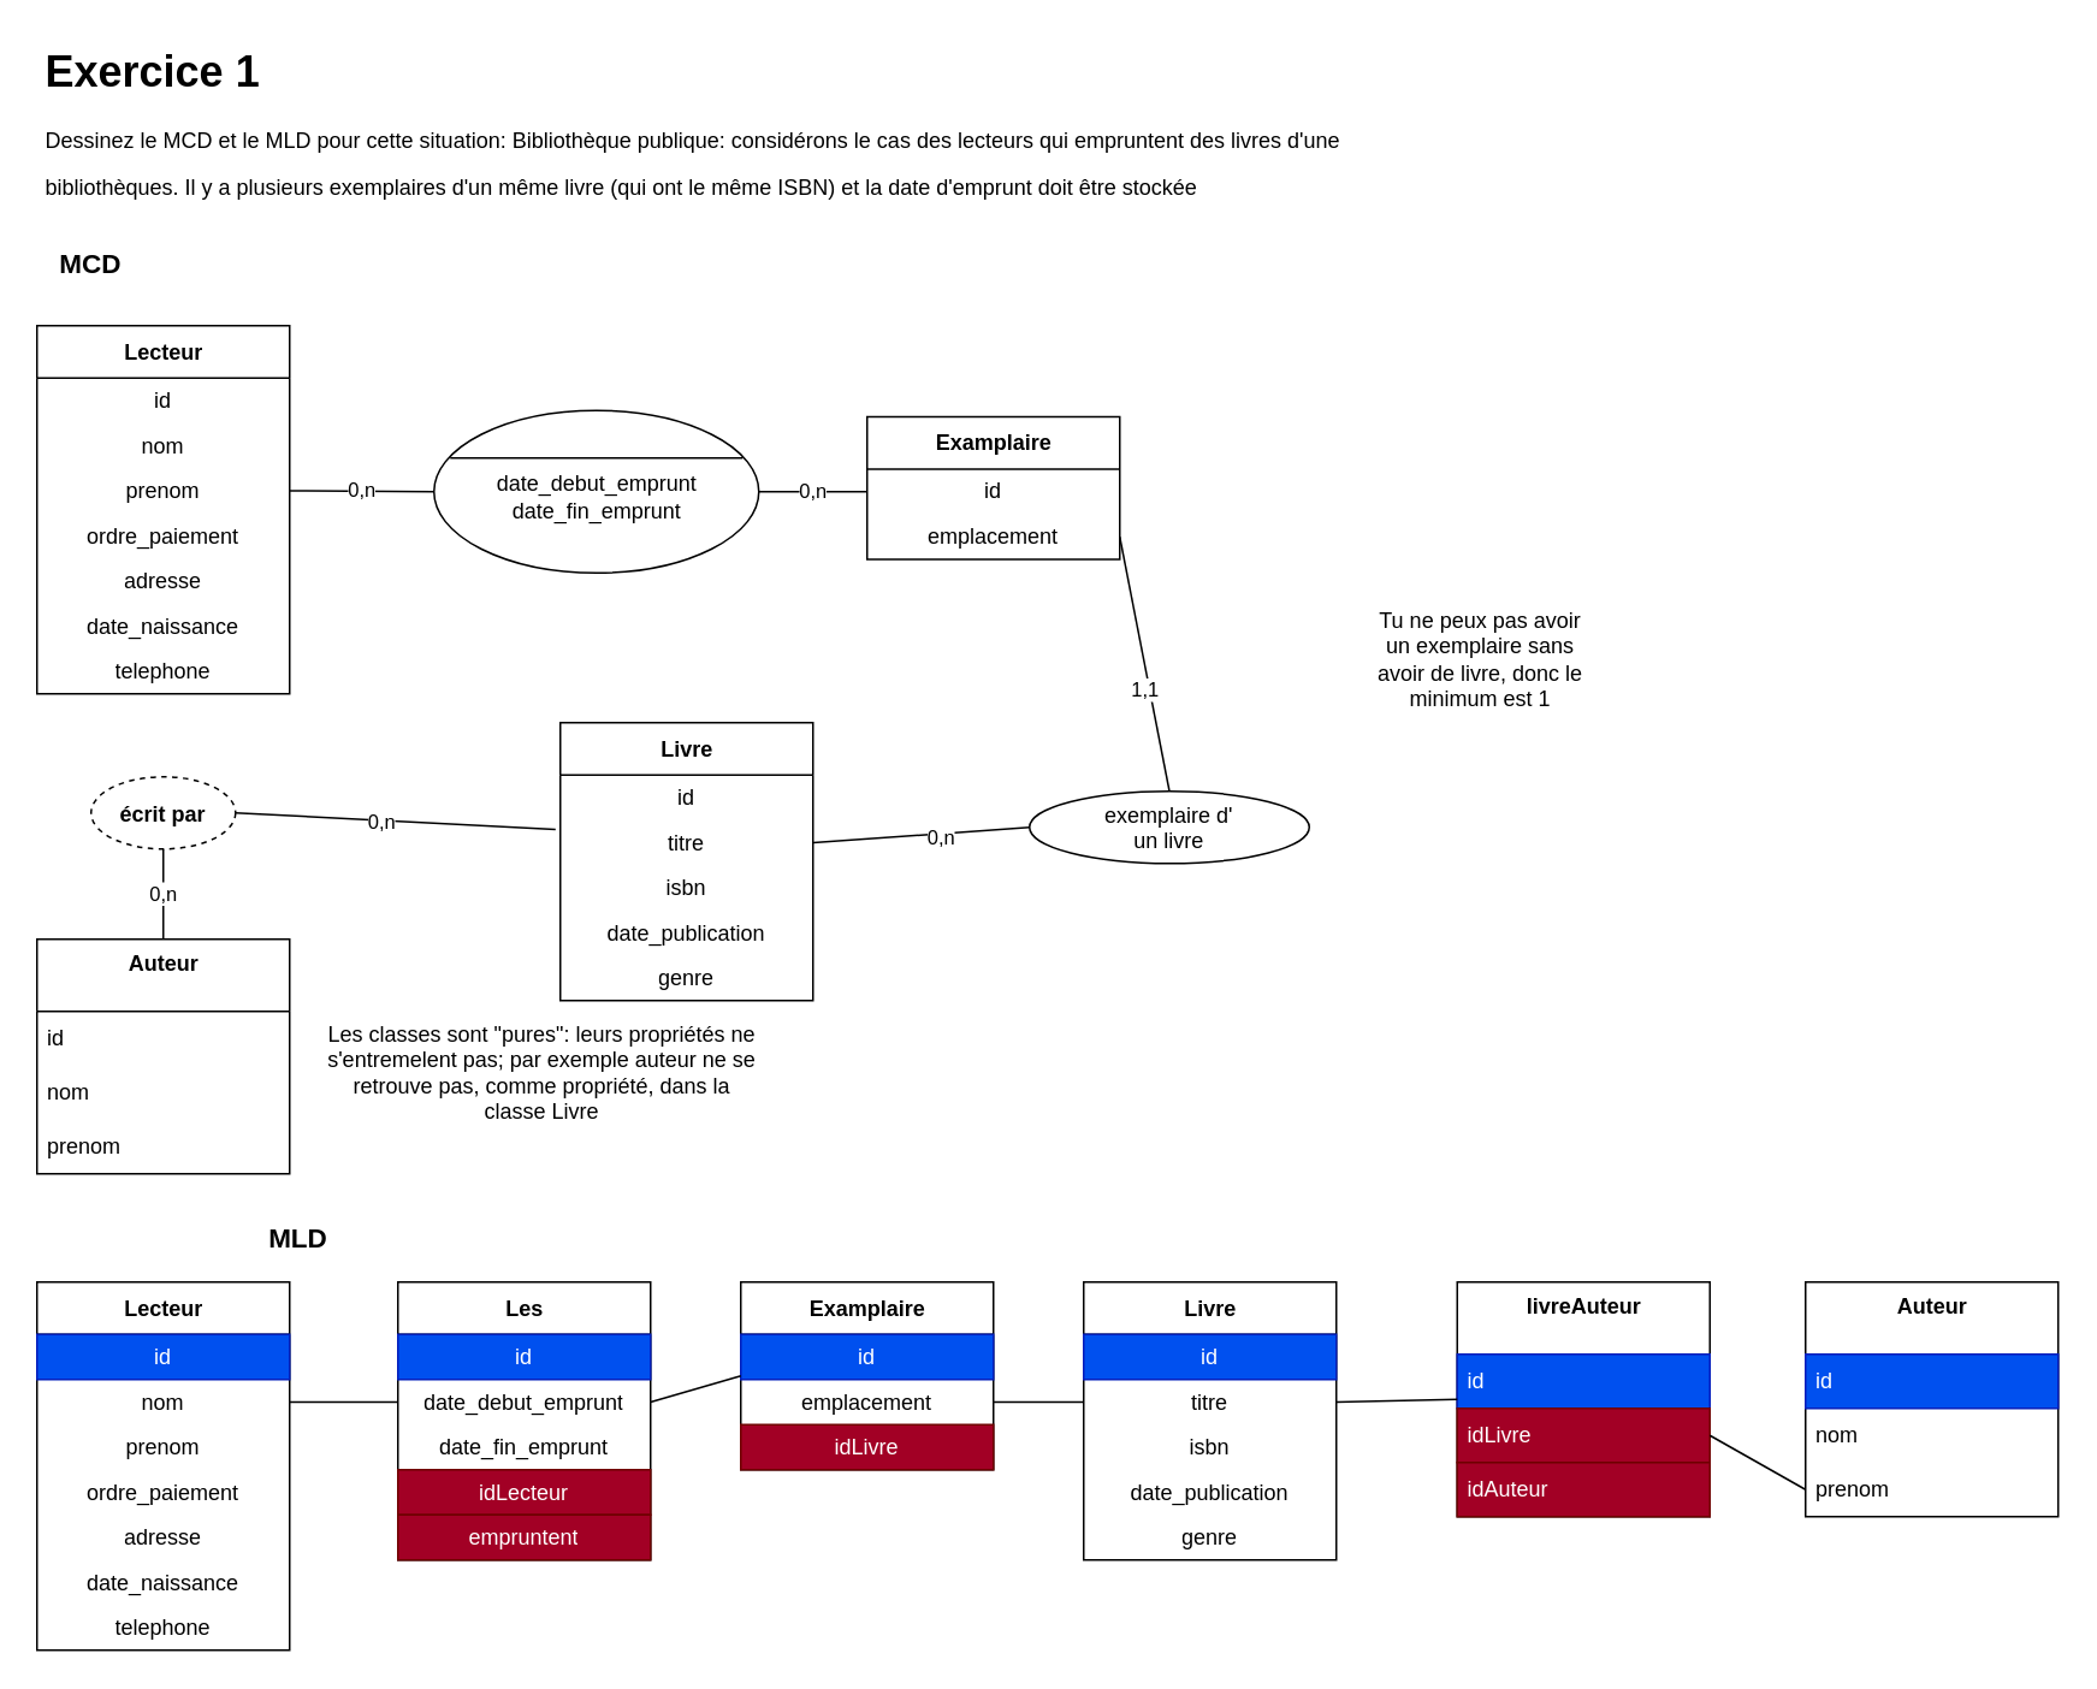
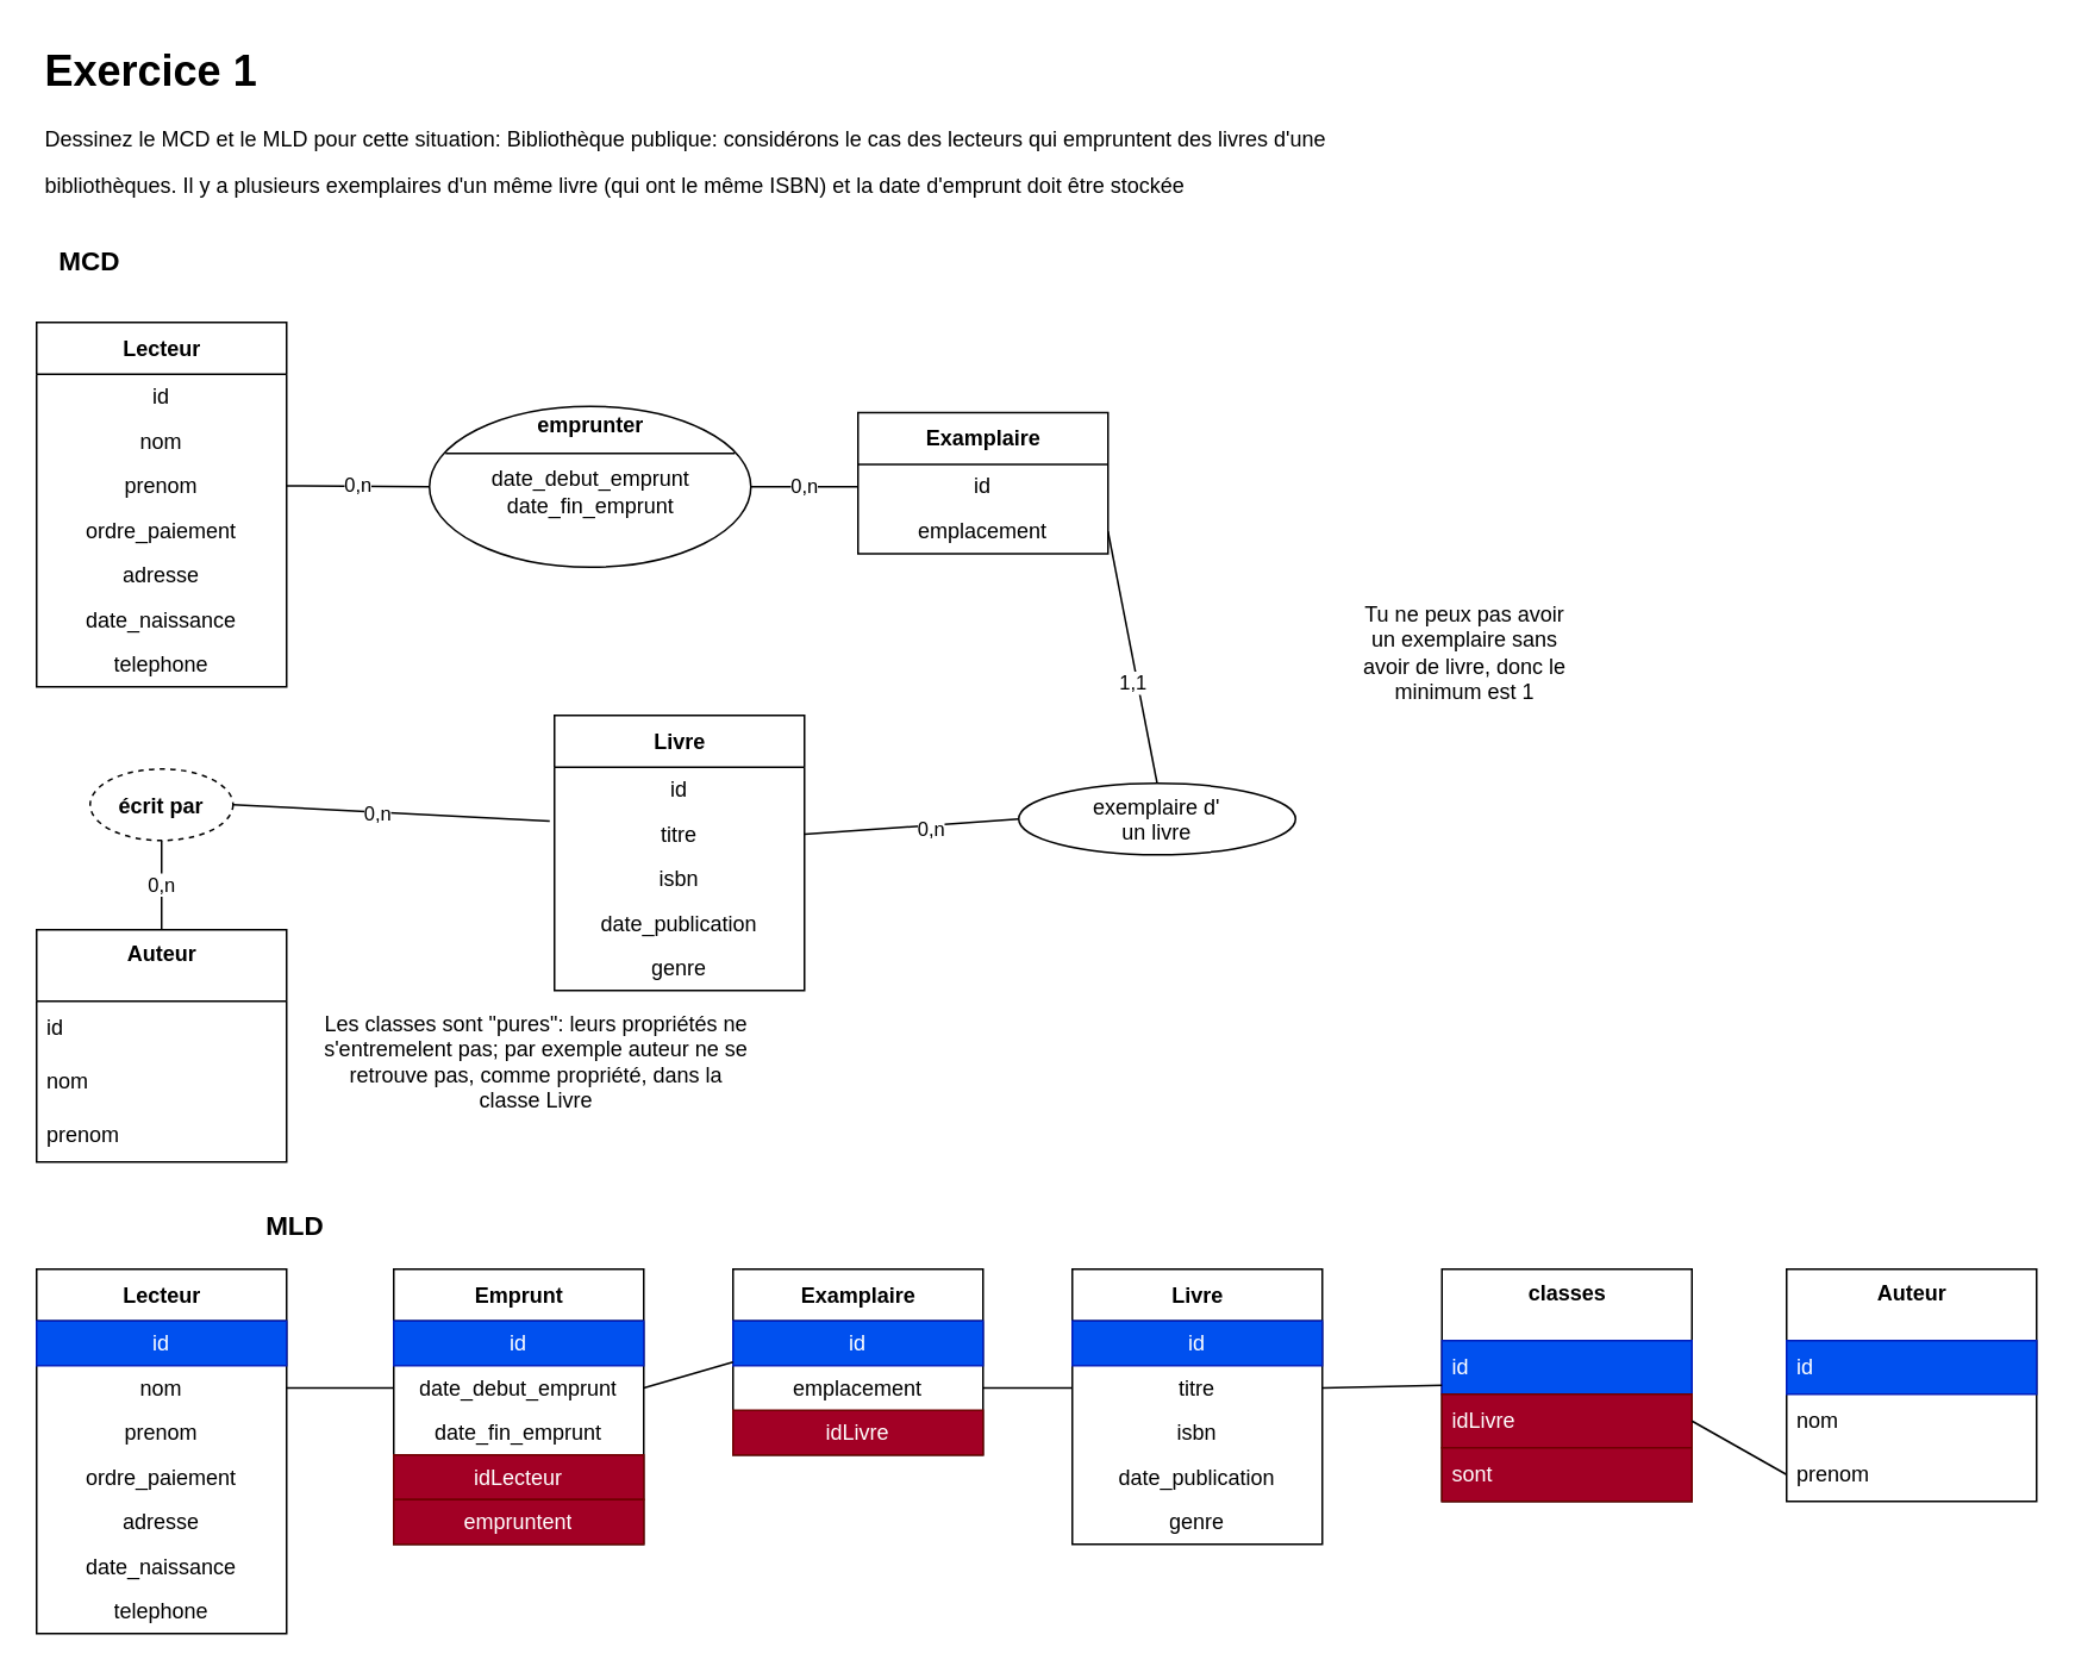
+ <mxCell id="21" value="&lt;b&gt;emprunter&lt;/b&gt;" style="html=1;strokeColor=none;fillColor=none;align=center;verticalAlign=middle;rotatable=0;" parent="20" vertex="1"><mxGeometry width="180" height="22.5" as="geometry" /></mxCell>
- <mxCell id="73" value="&lt;b&gt;livreAuteur&lt;/b&gt;" style="swimlane;fontStyle=0;align=center;verticalAlign=top;childLayout=stackLayout;horizontal=1;startSize=40;horizontalStack=0;resizeParent=1;resizeParentMax=0;resizeLast=0;collapsible=0;marginBottom=0;html=1;" parent="1" vertex="1"><mxGeometry x="807" y="710" width="140" height="130" as="geometry" /></mxCell>
+ <mxCell id="73" value="&lt;b&gt;classes&lt;/b&gt;" style="swimlane;fontStyle=0;align=center;verticalAlign=top;childLayout=stackLayout;horizontal=1;startSize=40;horizontalStack=0;resizeParent=1;resizeParentMax=0;resizeLast=0;collapsible=0;marginBottom=0;html=1;" parent="1" vertex="1"><mxGeometry x="807" y="710" width="140" height="130" as="geometry" /></mxCell>
- <mxCell id="53" value="Les" style="swimlane;fontStyle=1;align=center;verticalAlign=middle;childLayout=stackLayout;horizontal=1;startSize=29;horizontalStack=0;resizeParent=1;resizeParentMax=0;resizeLast=0;collapsible=0;marginBottom=0;html=1;" parent="1" vertex="1"><mxGeometry x="220" y="710" width="140" height="154" as="geometry" /></mxCell>
+ <mxCell id="53" value="Emprunt" style="swimlane;fontStyle=1;align=center;verticalAlign=middle;childLayout=stackLayout;horizontal=1;startSize=29;horizontalStack=0;resizeParent=1;resizeParentMax=0;resizeLast=0;collapsible=0;marginBottom=0;html=1;" parent="1" vertex="1"><mxGeometry x="220" y="710" width="140" height="154" as="geometry" /></mxCell>
- <mxCell id="76" value="idAuteur" style="text;html=1;strokeColor=#6F0000;fillColor=#a20025;align=left;verticalAlign=middle;spacingLeft=4;spacingRight=4;overflow=hidden;rotatable=0;points=[[0,0.5],[1,0.5]];portConstraint=eastwest;fontColor=#ffffff;" parent="73" vertex="1"><mxGeometry y="100" width="140" height="30" as="geometry" /></mxCell>
+ <mxCell id="76" value="sont" style="text;html=1;strokeColor=#6F0000;fillColor=#a20025;align=left;verticalAlign=middle;spacingLeft=4;spacingRight=4;overflow=hidden;rotatable=0;points=[[0,0.5],[1,0.5]];portConstraint=eastwest;fontColor=#ffffff;" parent="73" vertex="1"><mxGeometry y="100" width="140" height="30" as="geometry" /></mxCell>
